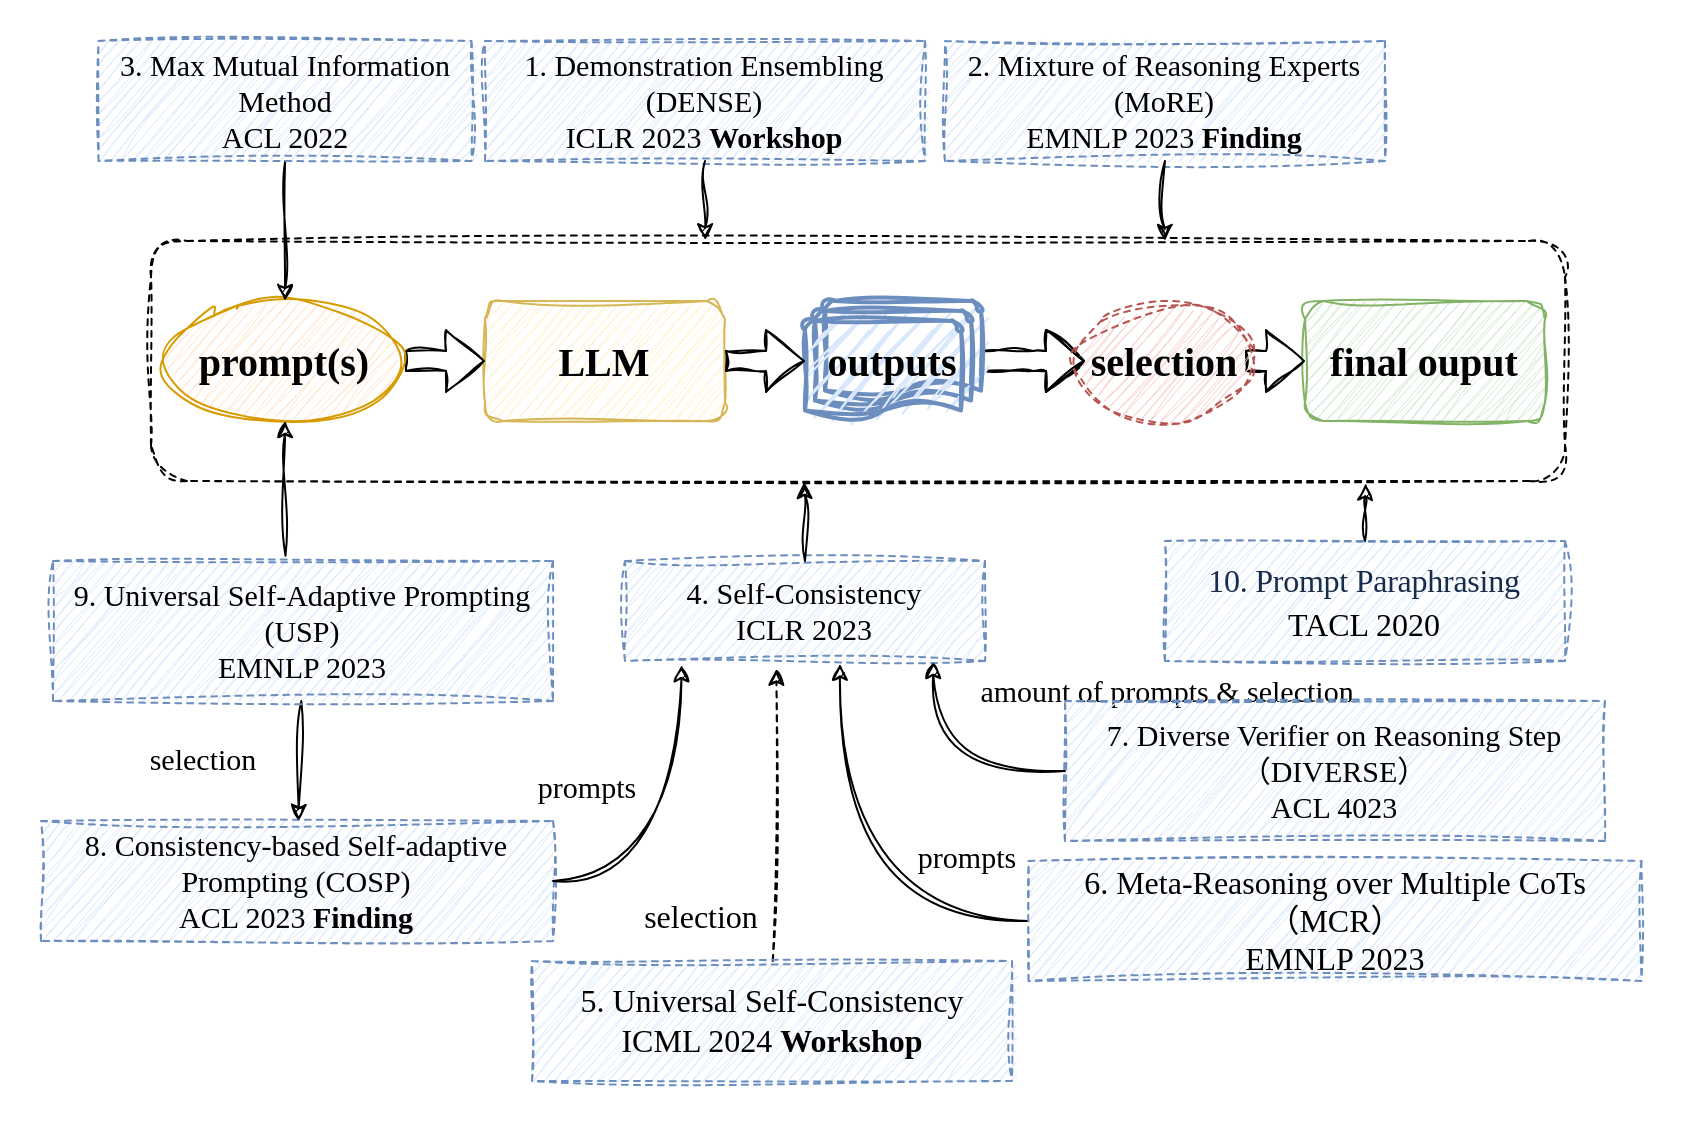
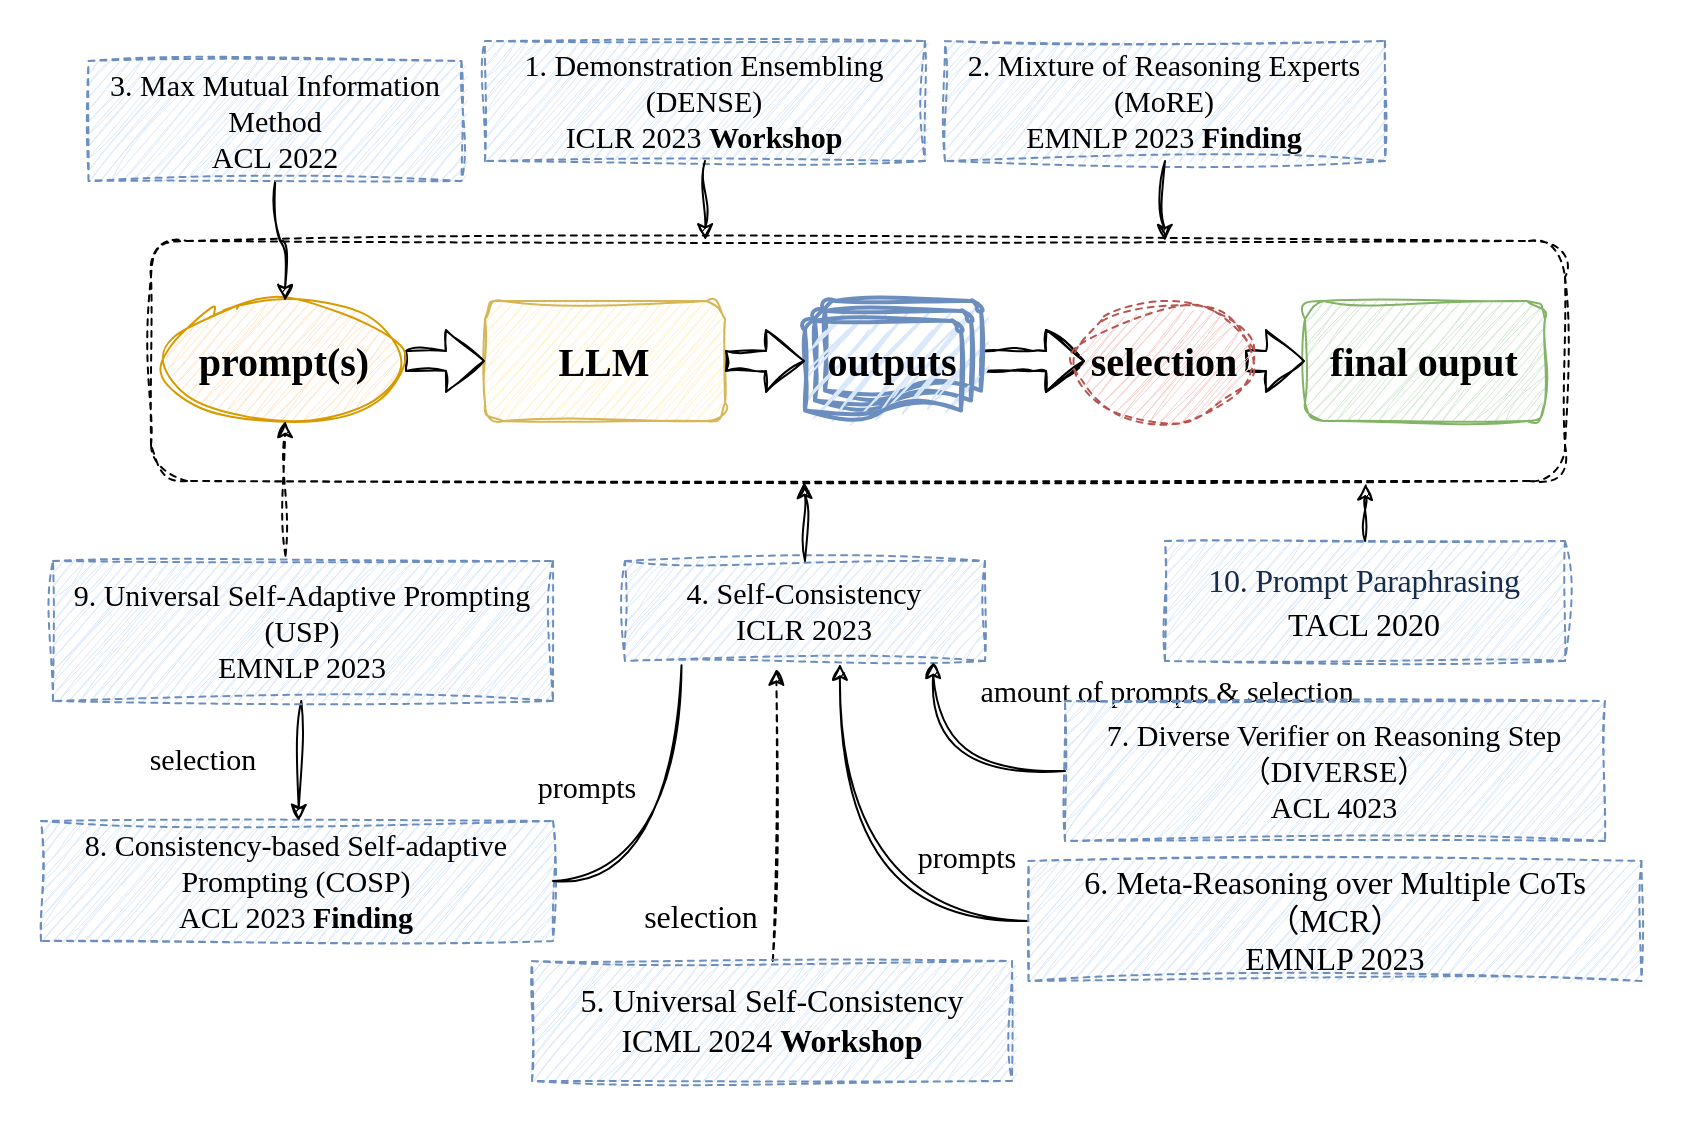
- <mxCell id="14" value="3. Max Mutual Information Method&lt;div&gt;ACL 2022&lt;/div&gt;" style="text;html=1;align=center;verticalAlign=middle;whiteSpace=wrap;rounded=0;fontFamily=Comic Sans MS;fontSize=15;dashed=1;strokeColor=#6c8ebf;sketch=1;curveFitting=1;jiggle=2;fillColor=#dae8fc;" vertex="1" parent="1"><mxGeometry x="48.75" y="20" width="186.5" height="60" as="geometry" /></mxCell>
+ <mxCell id="14" value="3. Max Mutual Information Method&lt;div&gt;ACL 2022&lt;/div&gt;" style="text;html=1;align=center;verticalAlign=middle;whiteSpace=wrap;rounded=0;fontFamily=Comic Sans MS;fontSize=15;dashed=1;strokeColor=#6c8ebf;sketch=1;curveFitting=1;jiggle=2;fillColor=#dae8fc;" vertex="1" parent="1"><mxGeometry x="43.75" y="30" width="186.5" height="60" as="geometry" /></mxCell>
- <mxCell id="35" style="edgeStyle=orthogonalEdgeStyle;rounded=0;orthogonalLoop=1;jettySize=auto;html=1;fontFamily=Comic Sans MS;fontSize=15;fontColor=default;sketch=1;curveFitting=1;jiggle=2;curved=1;exitX=0.465;exitY=-0.038;exitDx=0;exitDy=0;exitPerimeter=0;" edge="1" parent="1" source="37" target="5"><mxGeometry relative="1" as="geometry" /></mxCell>
+ <mxCell id="35" style="edgeStyle=orthogonalEdgeStyle;rounded=0;orthogonalLoop=1;jettySize=auto;html=1;fontFamily=Comic Sans MS;fontSize=15;fontColor=default;sketch=1;curveFitting=1;jiggle=2;curved=1;exitX=0.465;exitY=-0.038;exitDx=0;exitDy=0;exitPerimeter=0;dashed=1;" edge="1" parent="1" source="37" target="5"><mxGeometry relative="1" as="geometry" /></mxCell>
- <mxCell id="30" style="edgeStyle=orthogonalEdgeStyle;rounded=0;orthogonalLoop=1;jettySize=auto;html=1;fontFamily=Comic Sans MS;fontSize=15;fontColor=default;curved=1;sketch=1;curveFitting=1;jiggle=2;entryX=0.157;entryY=1.043;entryDx=0;entryDy=0;entryPerimeter=0;" edge="1" parent="1" source="29" target="15"><mxGeometry relative="1" as="geometry"><mxPoint x="459" y="331" as="targetPoint" /></mxGeometry></mxCell>
+ <mxCell id="30" style="edgeStyle=orthogonalEdgeStyle;rounded=0;orthogonalLoop=1;jettySize=auto;html=1;fontFamily=Comic Sans MS;fontSize=15;fontColor=default;curved=1;sketch=1;curveFitting=1;jiggle=2;entryX=0.157;entryY=1.043;entryDx=0;entryDy=0;entryPerimeter=0;endArrow=none;" edge="1" parent="1" source="29" target="15"><mxGeometry relative="1" as="geometry"><mxPoint x="459" y="331" as="targetPoint" /></mxGeometry></mxCell>
